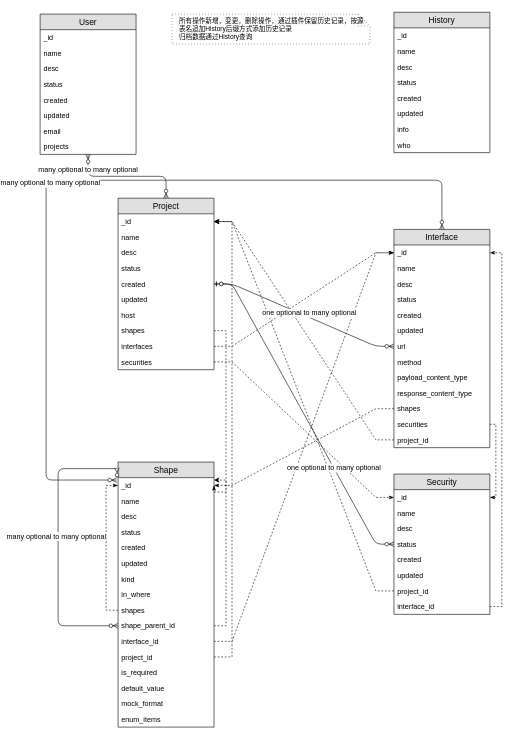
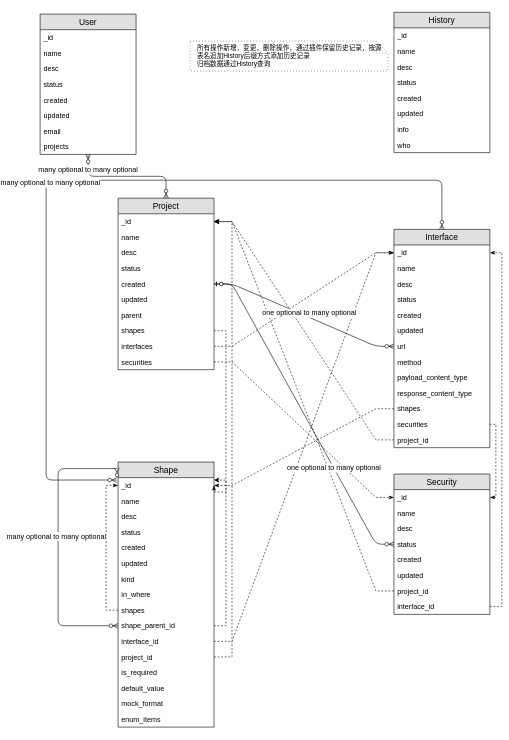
- <mxCell id="90" value="&lt;font style=&quot;font-size: 11px&quot;&gt;所有操作新增，变更，删除操作，通过插件保留历史记录，按源表名追加History后缀方式添加历史记录&lt;br style=&quot;font-size: 11px&quot;&gt;归档数据通过History查询&lt;/font&gt;" style="shape=note;strokeWidth=1;fontSize=9;size=20;whiteSpace=wrap;html=1;dashed=1;align=left;spacingLeft=10;spacingRight=10;labelBorderColor=none;horizontal=1;dashPattern=1 4;" parent="1" vertex="1"><mxGeometry x="240" y="23" width="330" height="50" as="geometry" /></mxCell>
+ <mxCell id="90" value="&lt;font style=&quot;font-size: 11px&quot;&gt;所有操作新增，变更，删除操作，通过插件保留历史记录，按源表名追加History后缀方式添加历史记录&lt;br style=&quot;font-size: 11px&quot;&gt;归档数据通过History查询&lt;/font&gt;" style="shape=note;strokeWidth=1;fontSize=9;size=20;whiteSpace=wrap;html=1;dashed=1;align=left;spacingLeft=10;spacingRight=10;labelBorderColor=none;horizontal=1;dashPattern=1 4;" parent="1" vertex="1"><mxGeometry x="270" y="68" width="330" height="50" as="geometry" /></mxCell>
- <mxCell id="54" value="host" style="text;strokeColor=none;fillColor=none;spacingLeft=4;spacingRight=4;overflow=hidden;rotatable=0;points=[[0,0.5],[1,0.5]];portConstraint=eastwest;fontSize=12;" parent="47" vertex="1"><mxGeometry y="182" width="160" height="26" as="geometry" /></mxCell>
+ <mxCell id="54" value="parent" style="text;strokeColor=none;fillColor=none;spacingLeft=4;spacingRight=4;overflow=hidden;rotatable=0;points=[[0,0.5],[1,0.5]];portConstraint=eastwest;fontSize=12;" parent="47" vertex="1"><mxGeometry y="182" width="160" height="26" as="geometry" /></mxCell>
